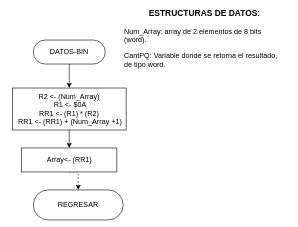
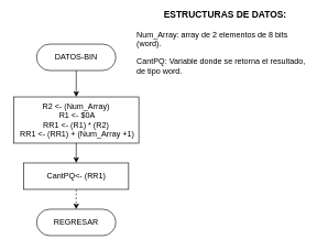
- <mxCell id="8" value="Array&amp;lt;- (RR1)" style="rounded=0;whiteSpace=wrap;html=1;" parent="1" vertex="1"><mxGeometry x="35.63" y="240" width="158.75" height="40" as="geometry" /></mxCell>
+ <mxCell id="8" value="CantPQ&amp;lt;- (RR1)" style="rounded=0;whiteSpace=wrap;html=1;" parent="1" vertex="1"><mxGeometry x="35.63" y="240" width="158.75" height="40" as="geometry" /></mxCell>
- <mxCell id="9" value="REGRESAR" style="rounded=1;whiteSpace=wrap;html=1;fontSize=12;glass=0;strokeWidth=1;shadow=0;arcSize=50;" parent="1" vertex="1"><mxGeometry x="55" y="310" width="150" height="50" as="geometry" /></mxCell>
+ <mxCell id="9" value="REGRESAR" style="rounded=1;whiteSpace=wrap;html=1;fontSize=12;glass=0;strokeWidth=1;shadow=0;arcSize=50;" parent="1" vertex="1"><mxGeometry x="55" y="310" width="120" height="40" as="geometry" /></mxCell>
